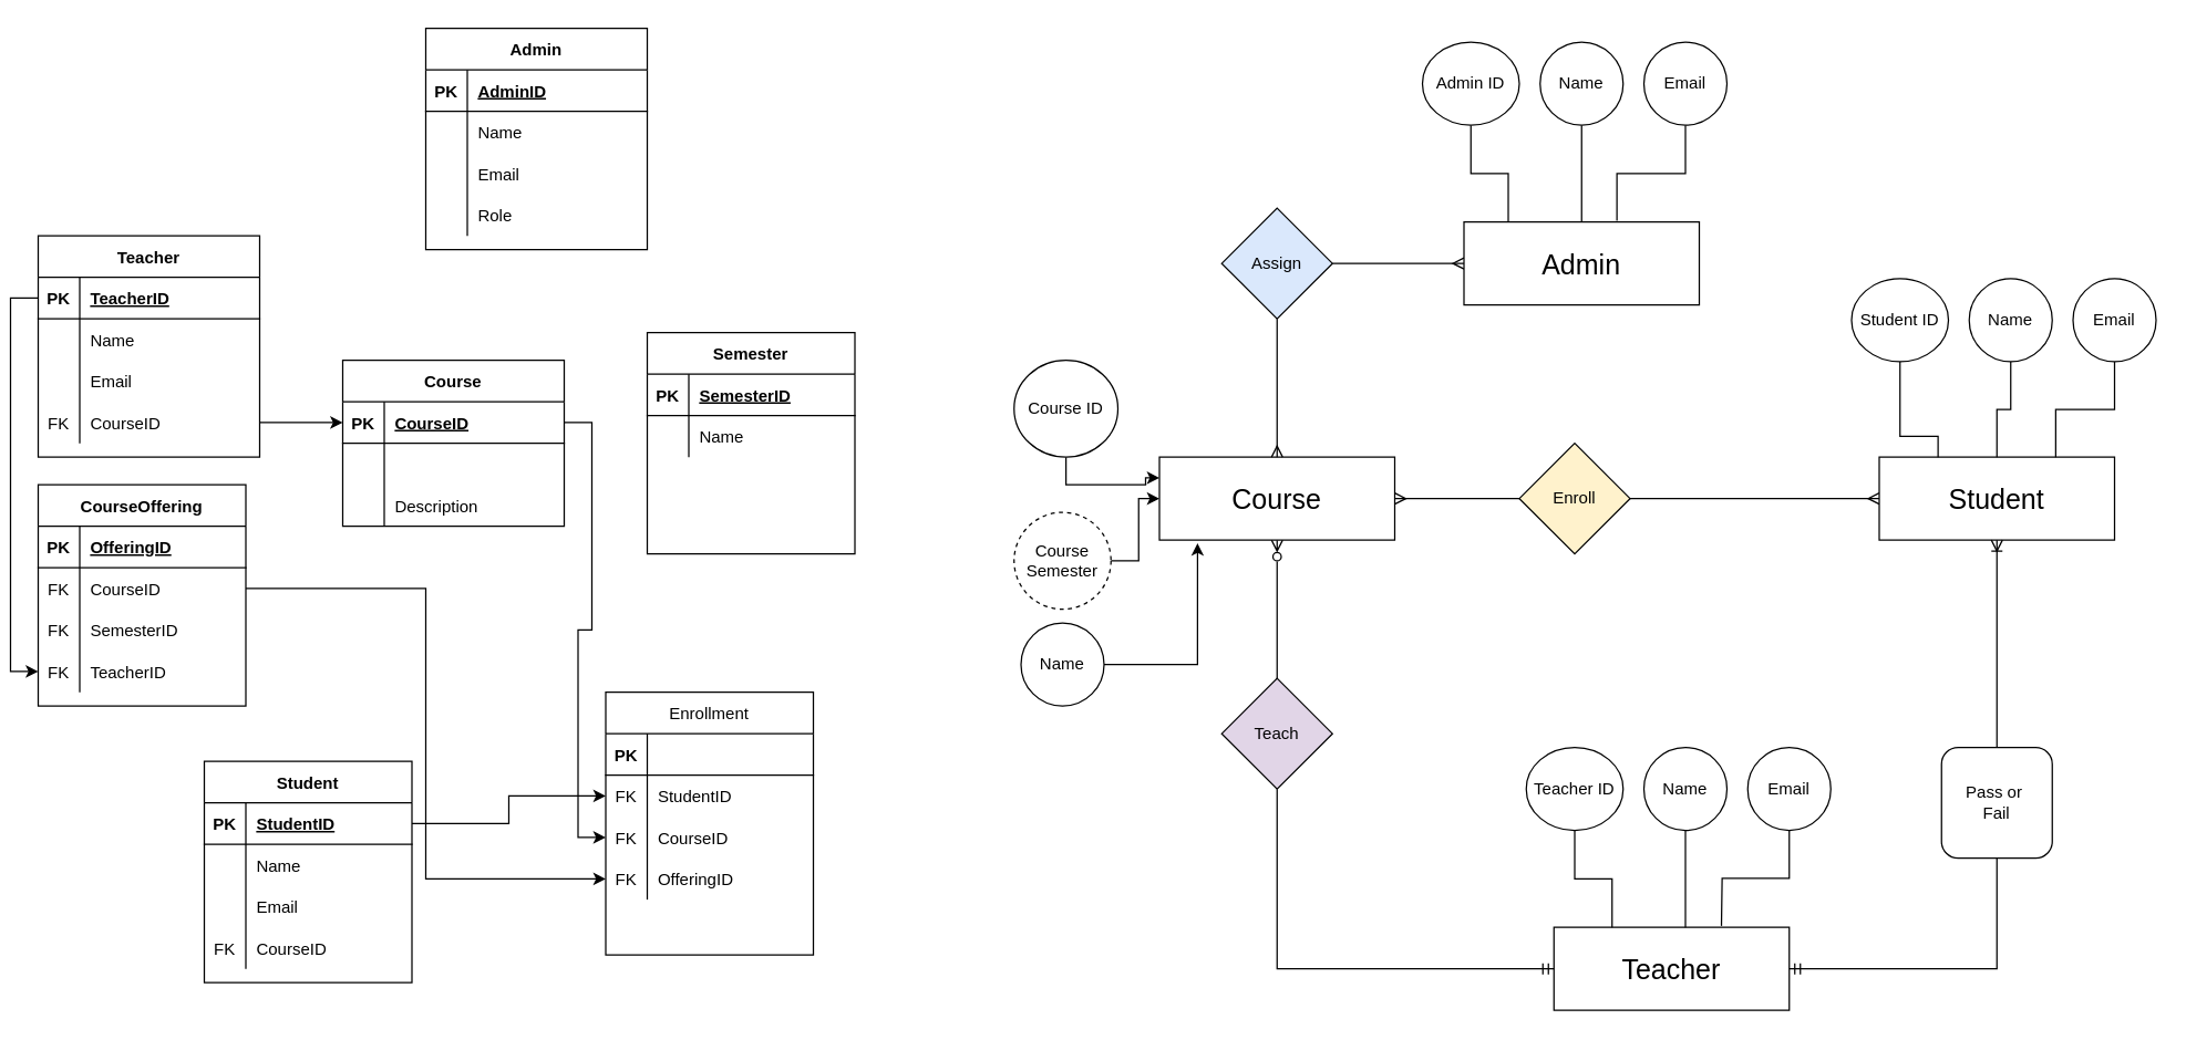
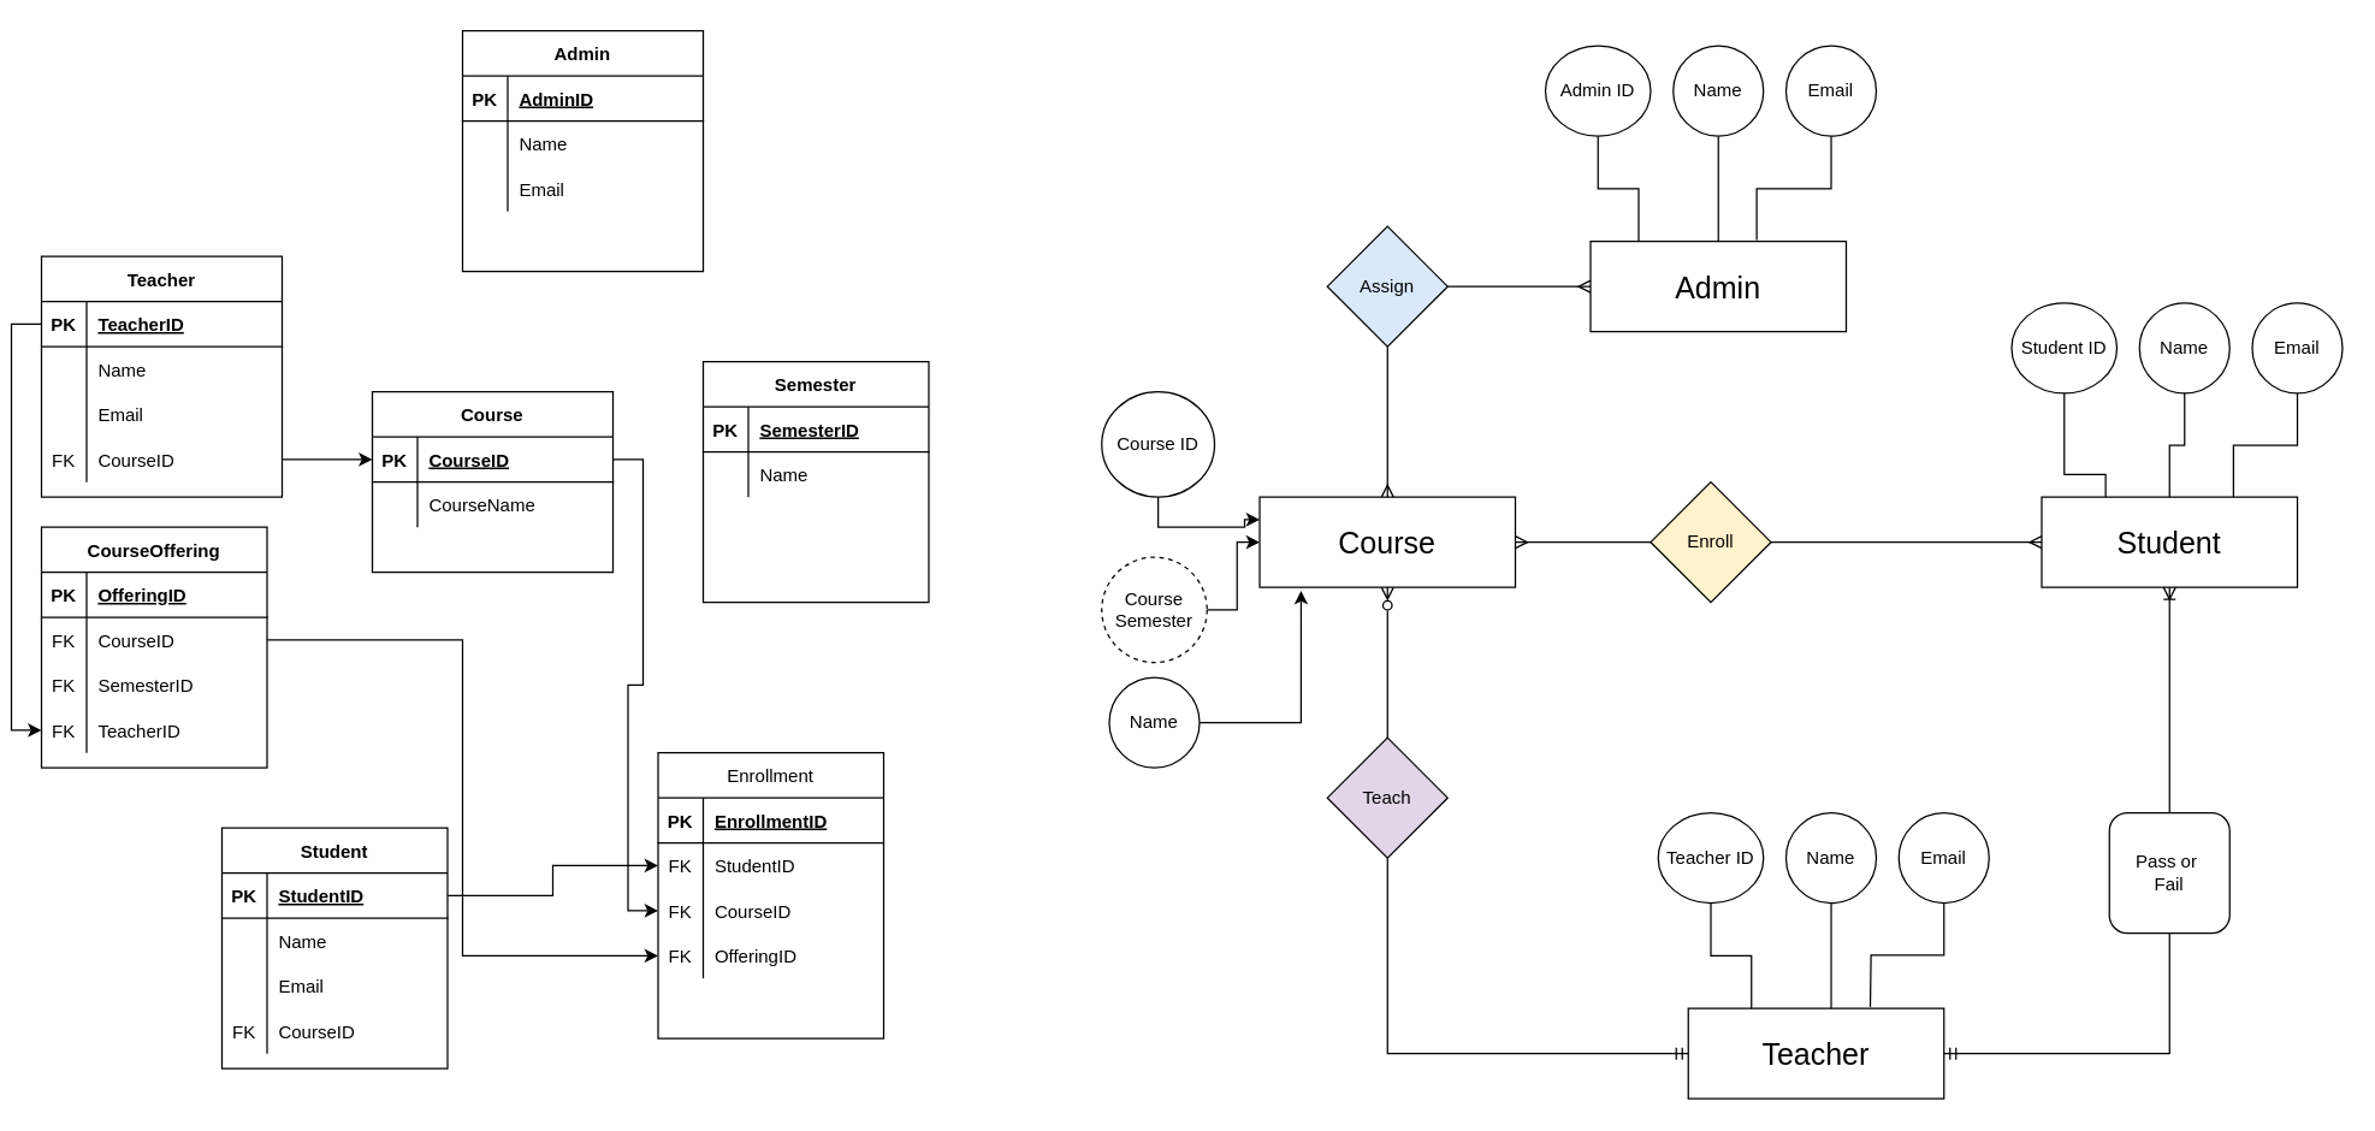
- <mxCell id="27" value="Role" style="shape=partialRectangle;overflow=hidden;connectable=0;fillColor=none;top=0;left=0;bottom=0;right=0;align=left;spacingLeft=6;" vertex="1" parent="25"><mxGeometry x="30" width="130" height="30" as="geometry"><mxRectangle width="130" height="30" as="alternateBounds" /></mxGeometry></mxCell>
+ <mxCell id="48" value="CourseName" style="shape=partialRectangle;overflow=hidden;connectable=0;fillColor=none;top=0;left=0;bottom=0;right=0;align=left;spacingLeft=6;" vertex="1" parent="46"><mxGeometry x="30" width="130" height="30" as="geometry"><mxRectangle width="130" height="30" as="alternateBounds" /></mxGeometry></mxCell>
- <mxCell id="51" value="Description" style="shape=partialRectangle;overflow=hidden;connectable=0;fillColor=none;top=0;left=0;bottom=0;right=0;align=left;spacingLeft=6;" vertex="1" parent="49"><mxGeometry x="30" width="130" height="30" as="geometry"><mxRectangle width="130" height="30" as="alternateBounds" /></mxGeometry></mxCell>
+ <mxCell id="79" value="EnrollmentID" style="shape=partialRectangle;overflow=hidden;connectable=0;fillColor=none;top=0;left=0;bottom=0;right=0;align=left;spacingLeft=6;fontStyle=5;" vertex="1" parent="77"><mxGeometry x="30" width="120" height="30" as="geometry"><mxRectangle width="120" height="30" as="alternateBounds" /></mxGeometry></mxCell>
